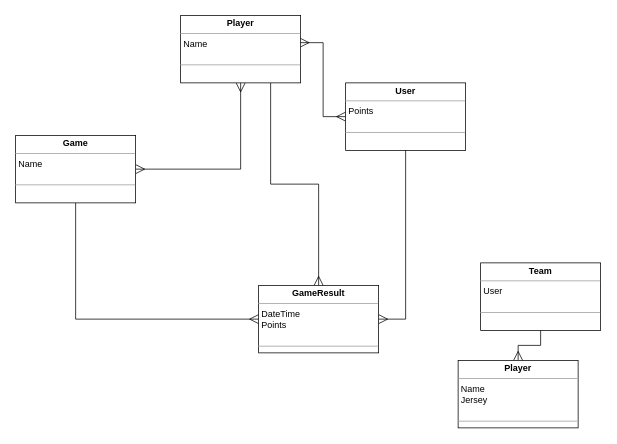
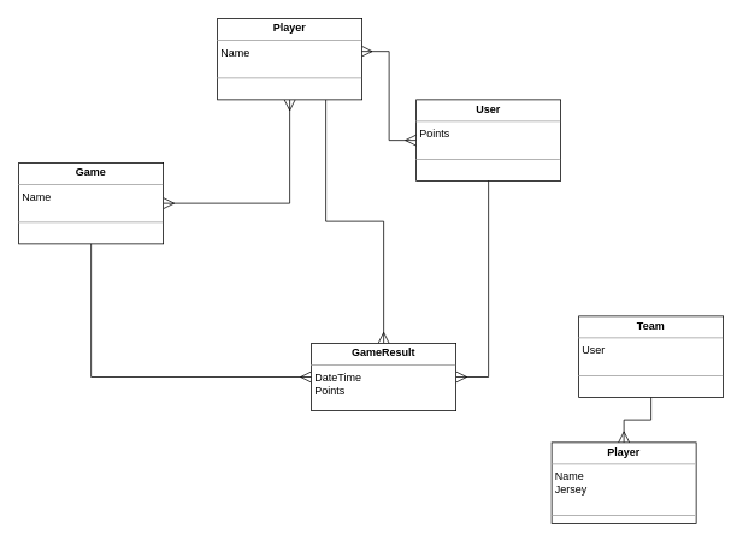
- <mxCell id="9" value="&lt;p style=&quot;margin:0px;margin-top:4px;text-align:center;&quot;&gt;&lt;b&gt;GameResult&lt;/b&gt;&lt;/p&gt;&lt;hr size=&quot;1&quot;&gt;&lt;p style=&quot;margin:0px;margin-left:4px;&quot;&gt;DateTime&lt;/p&gt;&lt;p style=&quot;margin:0px;margin-left:4px;&quot;&gt;Points&lt;span style=&quot;white-space: pre;&quot;&gt;&#09;&lt;/span&gt;&lt;/p&gt;&lt;p style=&quot;margin:0px;margin-left:4px;&quot;&gt;&lt;br&gt;&lt;/p&gt;&lt;hr size=&quot;1&quot;&gt;&lt;p style=&quot;margin:0px;margin-left:4px;&quot;&gt;&lt;br&gt;&lt;/p&gt;" style="verticalAlign=top;align=left;overflow=fill;fontSize=12;fontFamily=Helvetica;html=1;" vertex="1" parent="1"><mxGeometry x="344" y="380" width="160" height="90" as="geometry" /></mxCell>
+ <mxCell id="9" value="&lt;p style=&quot;margin:0px;margin-top:4px;text-align:center;&quot;&gt;&lt;b&gt;GameResult&lt;/b&gt;&lt;/p&gt;&lt;hr size=&quot;1&quot;&gt;&lt;p style=&quot;margin:0px;margin-left:4px;&quot;&gt;DateTime&lt;/p&gt;&lt;p style=&quot;margin:0px;margin-left:4px;&quot;&gt;Points&lt;span style=&quot;white-space: pre;&quot;&gt;&#09;&lt;/span&gt;&lt;/p&gt;&lt;p style=&quot;margin:0px;margin-left:4px;&quot;&gt;&lt;br&gt;&lt;/p&gt;&lt;hr size=&quot;1&quot;&gt;&lt;p style=&quot;margin:0px;margin-left:4px;&quot;&gt;&lt;br&gt;&lt;/p&gt;" style="verticalAlign=top;align=left;overflow=fill;fontSize=12;fontFamily=Helvetica;html=1;" vertex="1" parent="1"><mxGeometry x="344" y="380" width="160" height="75" as="geometry" /></mxCell>
- <mxCell id="12" value="&lt;p style=&quot;margin:0px;margin-top:4px;text-align:center;&quot;&gt;&lt;b&gt;Player&lt;/b&gt;&lt;/p&gt;&lt;hr size=&quot;1&quot;&gt;&lt;p style=&quot;margin:0px;margin-left:4px;&quot;&gt;Name&lt;/p&gt;&lt;p style=&quot;margin:0px;margin-left:4px;&quot;&gt;Jersey&lt;span style=&quot;white-space: pre;&quot;&gt;&#09;&lt;/span&gt;&lt;/p&gt;&lt;p style=&quot;margin:0px;margin-left:4px;&quot;&gt;&lt;br&gt;&lt;/p&gt;&lt;hr size=&quot;1&quot;&gt;&lt;p style=&quot;margin:0px;margin-left:4px;&quot;&gt;&lt;br&gt;&lt;/p&gt;" style="verticalAlign=top;align=left;overflow=fill;fontSize=12;fontFamily=Helvetica;html=1;" vertex="1" parent="1"><mxGeometry x="610" y="480" width="160" height="90" as="geometry" /></mxCell>
+ <mxCell id="12" value="&lt;p style=&quot;margin:0px;margin-top:4px;text-align:center;&quot;&gt;&lt;b&gt;Player&lt;/b&gt;&lt;/p&gt;&lt;hr size=&quot;1&quot;&gt;&lt;p style=&quot;margin:0px;margin-left:4px;&quot;&gt;Name&lt;/p&gt;&lt;p style=&quot;margin:0px;margin-left:4px;&quot;&gt;Jersey&lt;span style=&quot;white-space: pre;&quot;&gt;&#09;&lt;/span&gt;&lt;/p&gt;&lt;p style=&quot;margin:0px;margin-left:4px;&quot;&gt;&lt;br&gt;&lt;/p&gt;&lt;hr size=&quot;1&quot;&gt;&lt;p style=&quot;margin:0px;margin-left:4px;&quot;&gt;&lt;br&gt;&lt;/p&gt;" style="verticalAlign=top;align=left;overflow=fill;fontSize=12;fontFamily=Helvetica;html=1;" vertex="1" parent="1"><mxGeometry x="610" y="490" width="160" height="90" as="geometry" /></mxCell>
